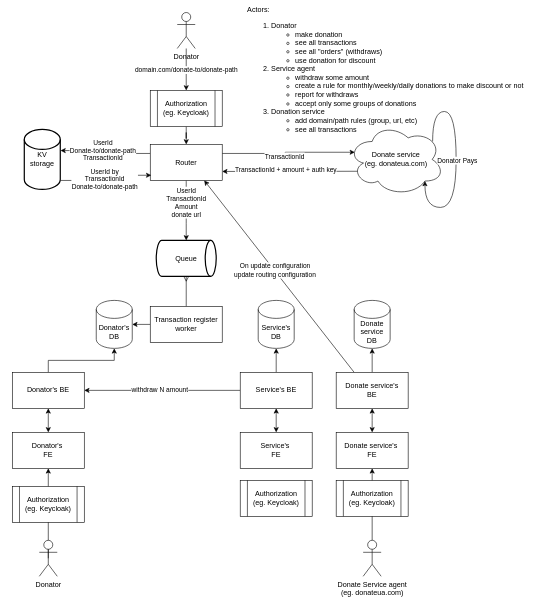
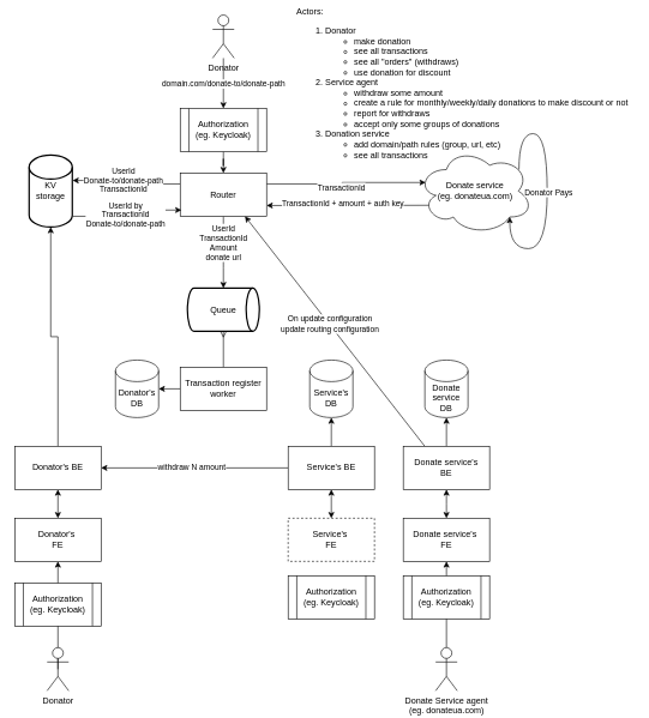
- <mxCell id="28" style="edgeStyle=orthogonalEdgeStyle;rounded=0;orthogonalLoop=1;jettySize=auto;html=1;exitX=0.5;exitY=0;exitDx=0;exitDy=0;entryX=0.5;entryY=1;entryDx=0;entryDy=0;entryPerimeter=0;startArrow=none;startFill=0;endArrow=classic;endFill=1;" edge="1" parent="1" source="29" target="26"><mxGeometry relative="1" as="geometry" /></mxCell>
+ <mxCell id="28" style="edgeStyle=orthogonalEdgeStyle;rounded=0;orthogonalLoop=1;jettySize=auto;html=1;exitX=0.5;exitY=0;exitDx=0;exitDy=0;startArrow=none;startFill=0;endArrow=classic;endFill=1;" edge="1" parent="1" source="29" target="18"><mxGeometry relative="1" as="geometry" /></mxCell>
- <mxCell id="39" value="Service's&amp;nbsp;&lt;br&gt;FE" style="rounded=0;whiteSpace=wrap;html=1;" vertex="1" parent="1"><mxGeometry x="400" y="720" width="120" height="60" as="geometry" /></mxCell>
+ <mxCell id="39" value="Service's&amp;nbsp;&lt;br&gt;FE" style="rounded=0;whiteSpace=wrap;html=1;dashed=1;" vertex="1" parent="1"><mxGeometry x="400" y="720" width="120" height="60" as="geometry" /></mxCell>
